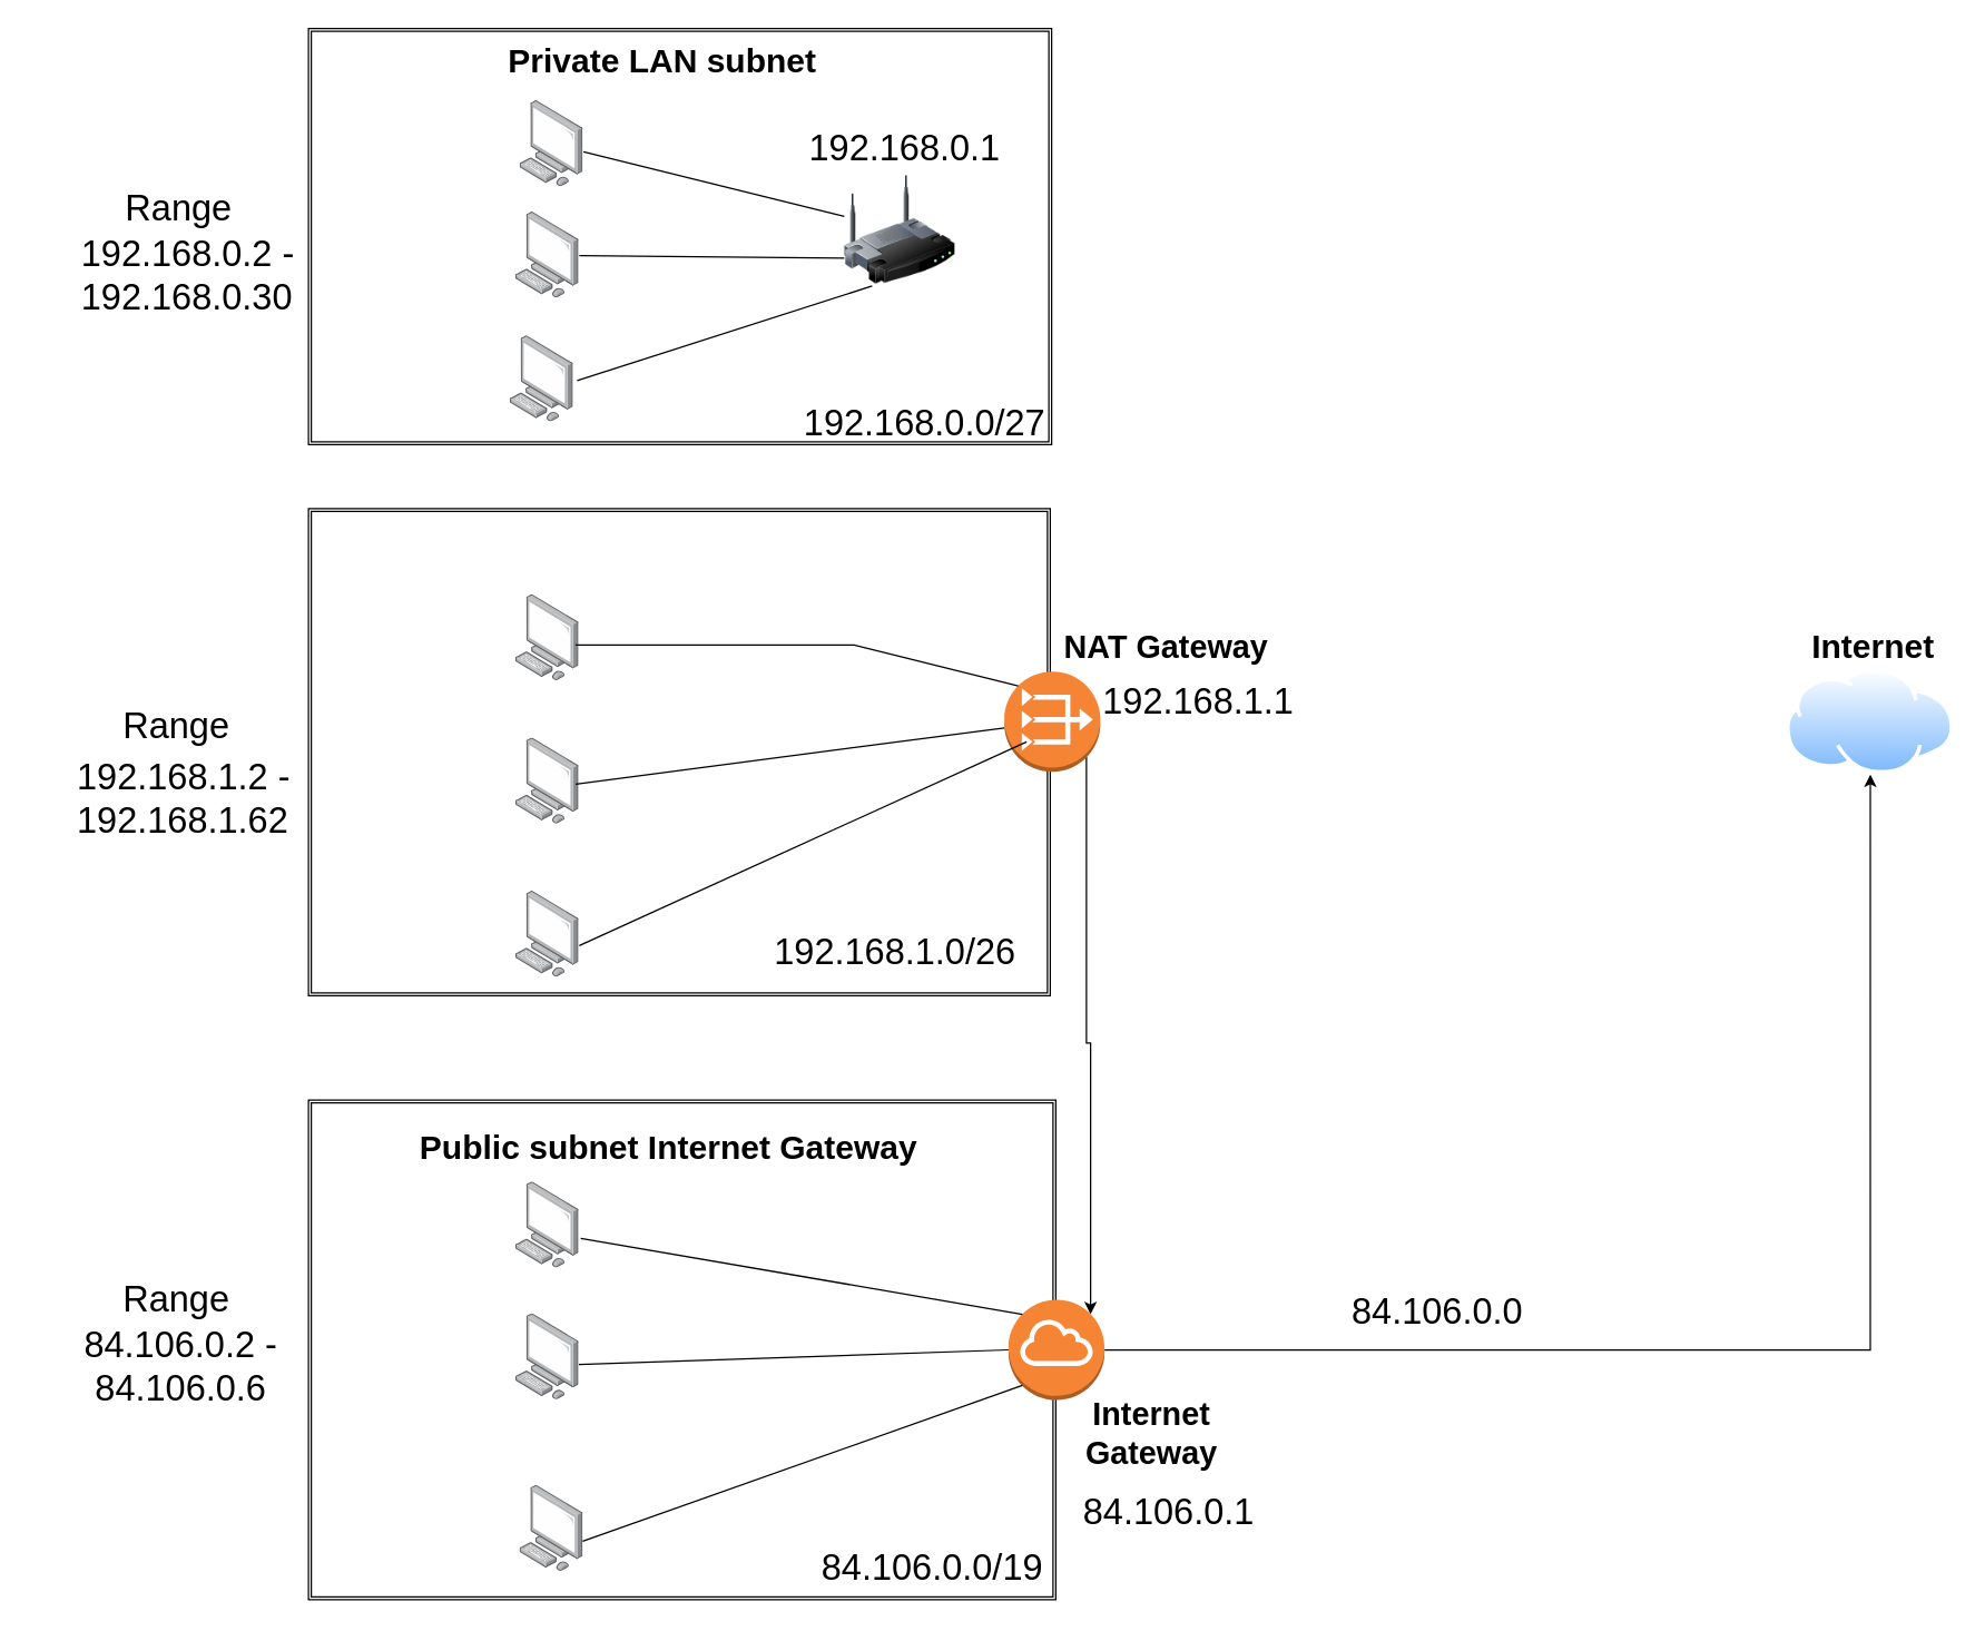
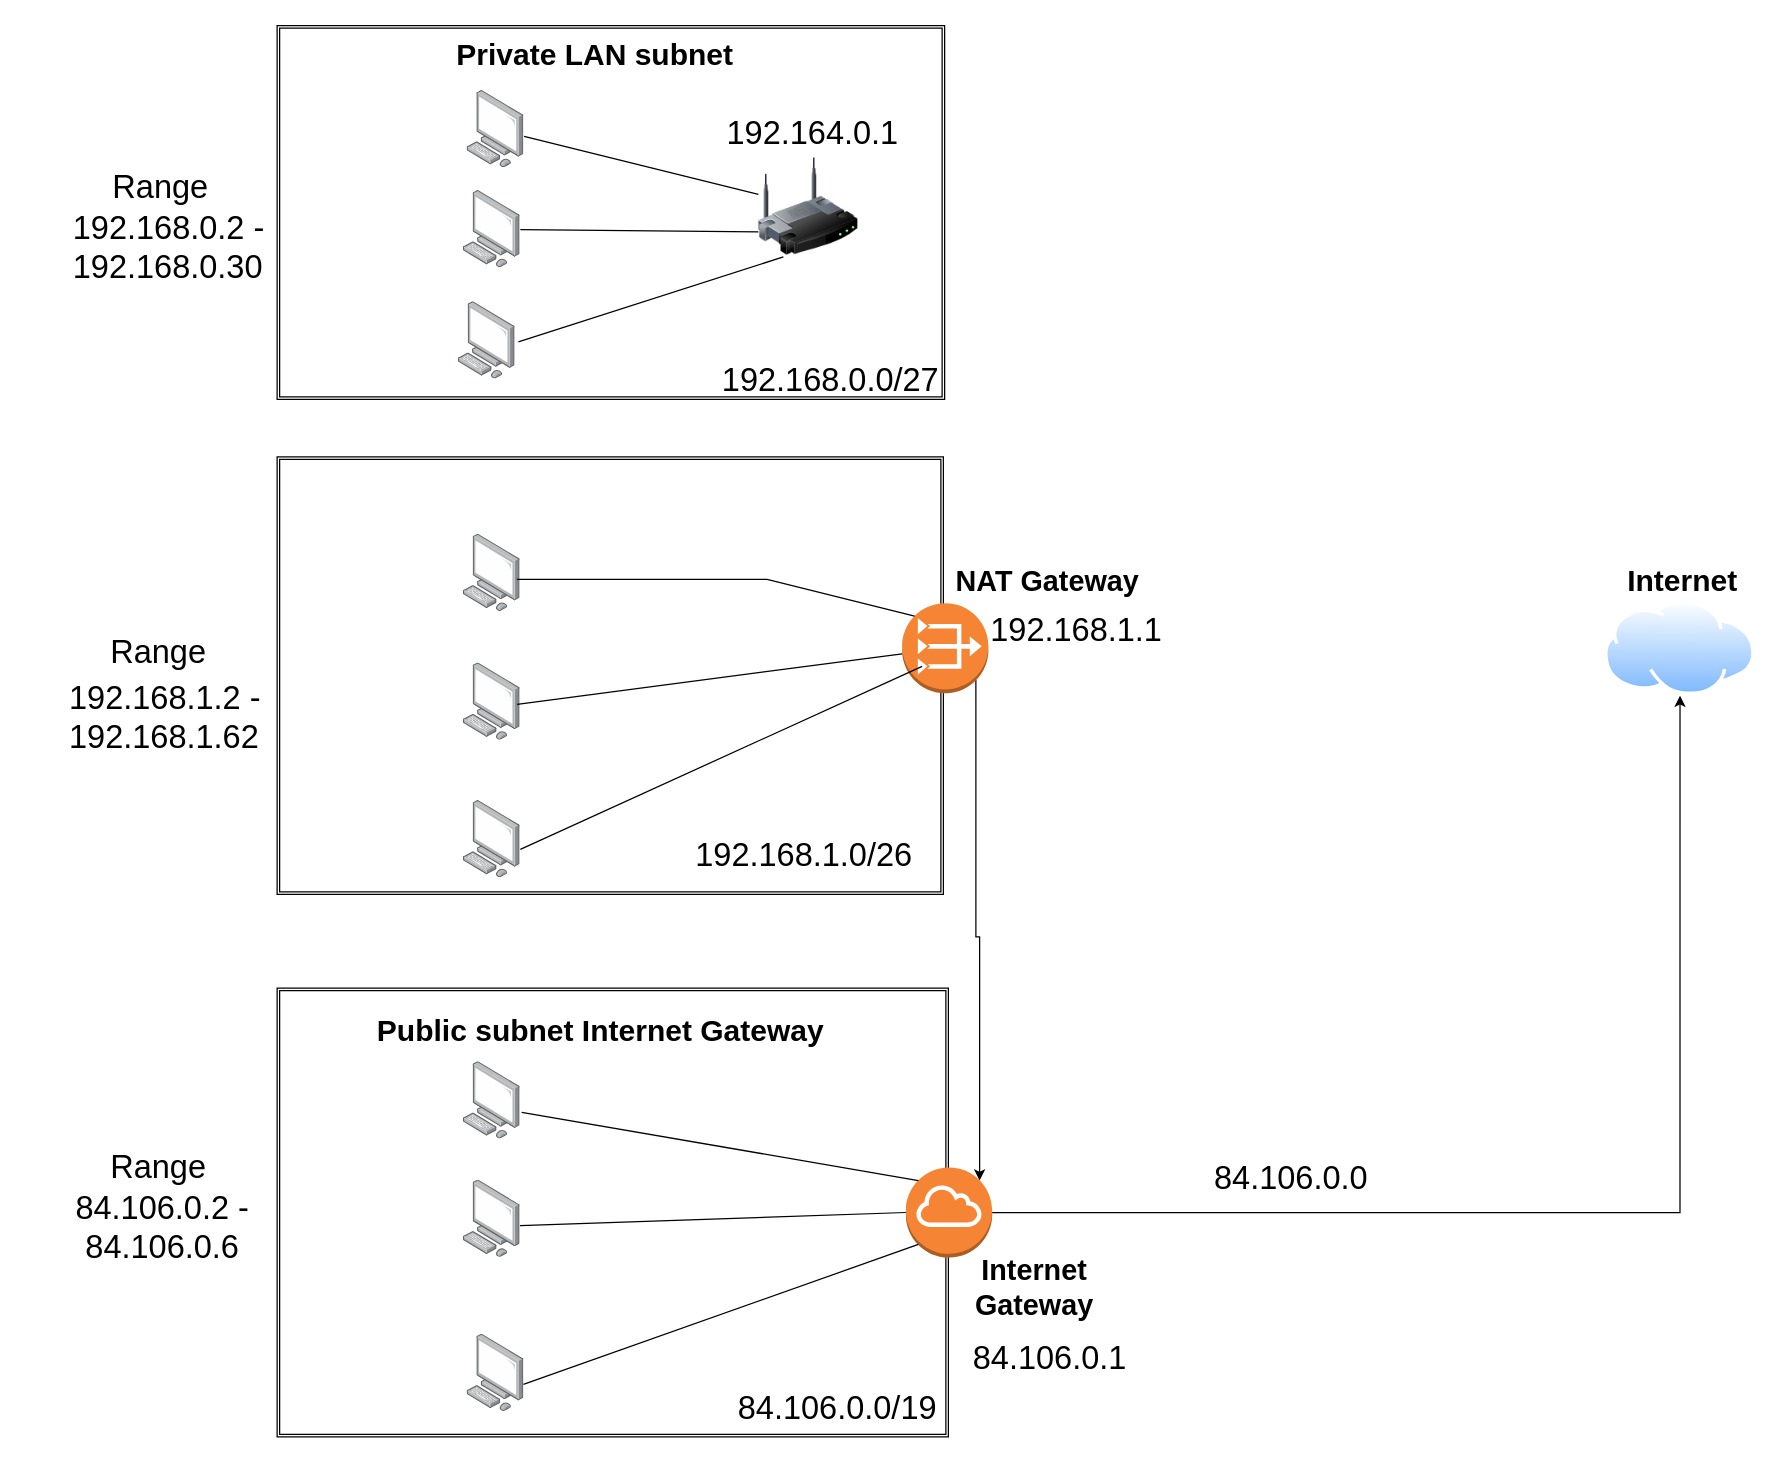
- <mxCell id="36" value="&lt;span style=&quot;color: rgb(0, 0, 0); font-family: Helvetica; font-size: 26px; font-style: normal; font-variant-ligatures: normal; font-variant-caps: normal; font-weight: 400; letter-spacing: normal; orphans: 2; text-align: center; text-indent: 0px; text-transform: none; widows: 2; word-spacing: 0px; -webkit-text-stroke-width: 0px; background-color: rgb(255, 255, 255); text-decoration-thickness: initial; text-decoration-style: initial; text-decoration-color: initial; float: none; display: inline !important;&quot;&gt;192.168.0.1&lt;/span&gt;" style="text;whiteSpace=wrap;html=1;fontSize=26;" vertex="1" parent="1"><mxGeometry x="579" y="83.997" width="194" height="45" as="geometry" /></mxCell>
+ <mxCell id="36" value="&lt;span style=&quot;color: rgb(0, 0, 0); font-family: Helvetica; font-size: 26px; font-style: normal; font-variant-ligatures: normal; font-variant-caps: normal; font-weight: 400; letter-spacing: normal; orphans: 2; text-align: center; text-indent: 0px; text-transform: none; widows: 2; word-spacing: 0px; -webkit-text-stroke-width: 0px; background-color: rgb(255, 255, 255); text-decoration-thickness: initial; text-decoration-style: initial; text-decoration-color: initial; float: none; display: inline !important;&quot;&gt;192.164.0.1&lt;/span&gt;" style="text;whiteSpace=wrap;html=1;fontSize=26;" vertex="1" parent="1"><mxGeometry x="579" y="83.997" width="194" height="45" as="geometry" /></mxCell>
